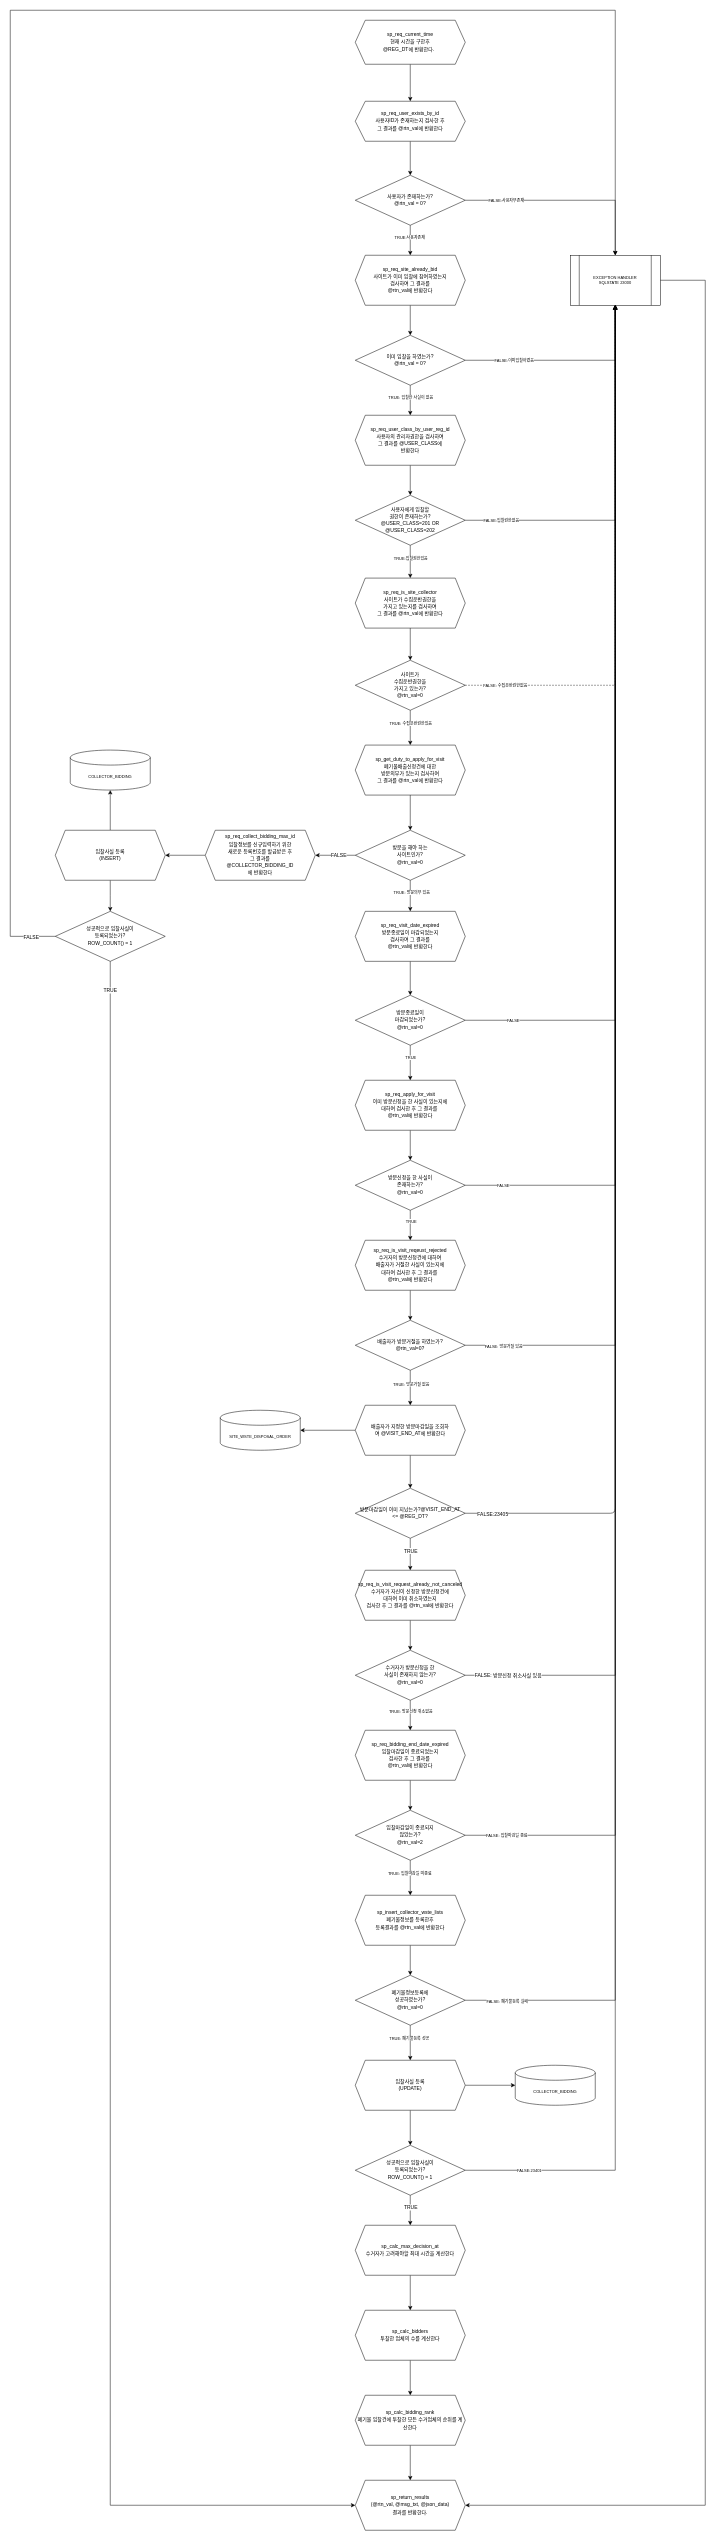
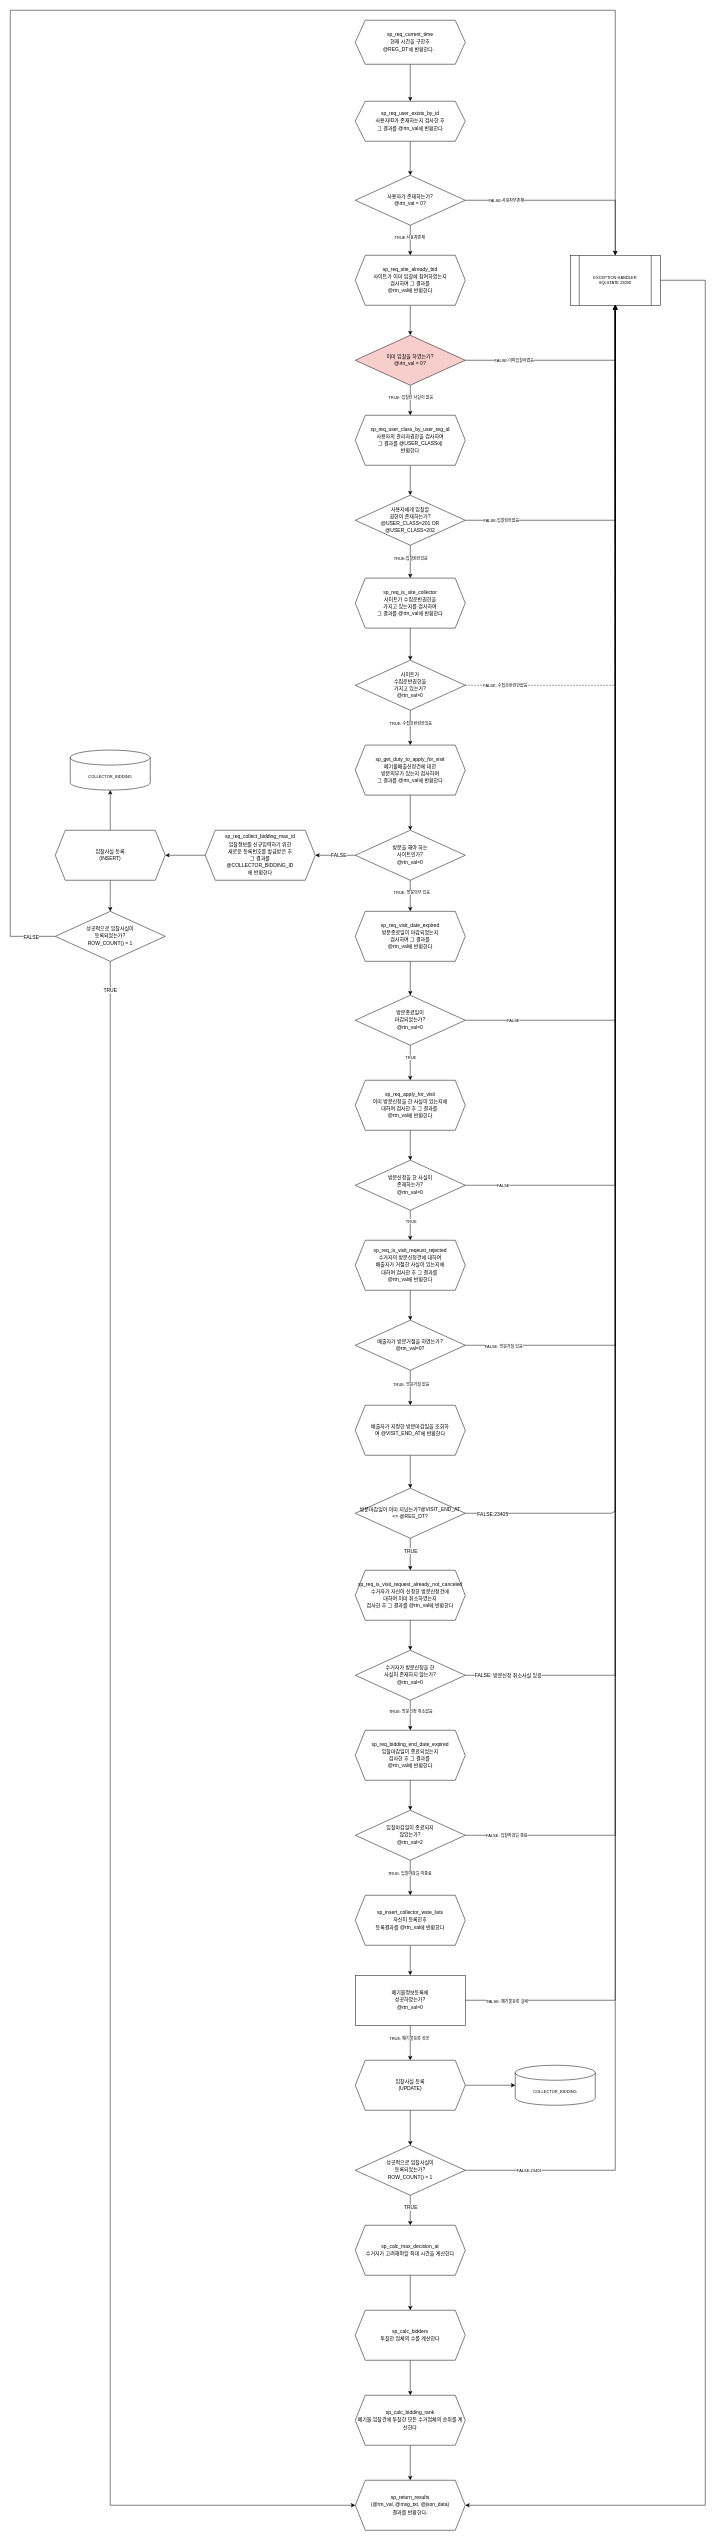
- <mxCell id="17" value="&lt;font style=&quot;font-size: 10px&quot;&gt;이미 입찰을 하였는가?&lt;br&gt;@rtn_val = 0?&lt;/font&gt;" style="rhombus;whiteSpace=wrap;html=1;shadow=0;strokeWidth=1;spacing=6;spacingTop=-4;" parent="1" vertex="1"><mxGeometry x="710" y="670" width="220" height="100" as="geometry" /></mxCell>
+ <mxCell id="17" value="&lt;font style=&quot;font-size: 10px&quot;&gt;이미 입찰을 하였는가?&lt;br&gt;@rtn_val = 0?&lt;/font&gt;" style="rhombus;whiteSpace=wrap;html=1;shadow=0;strokeWidth=1;spacing=6;spacingTop=-4;fillColor=#f8cecc;" parent="1" vertex="1"><mxGeometry x="710" y="670" width="220" height="100" as="geometry" /></mxCell>
- <mxCell id="105" value="SITE_WSTE_DISPOSAL_ORDER" style="shape=cylinder3;whiteSpace=wrap;html=1;boundedLbl=1;backgroundOutline=1;size=15;fontSize=8;" vertex="1" parent="1"><mxGeometry x="440" y="2820" width="160" height="80" as="geometry" /></mxCell>
- <mxCell id="103" value="" style="edgeStyle=none;html=1;fontSize=10;" edge="1" parent="1" source="104" target="105"><mxGeometry relative="1" as="geometry" /></mxCell>
- <mxCell id="85" value="&lt;font style=&quot;font-size: 10px&quot;&gt;sp_insert_collector_wste_lists&lt;br&gt;폐기물정보를 등록한후&lt;br&gt;등록결과를 @rtn_val에 반환한다&lt;/font&gt;" style="shape=hexagon;perimeter=hexagonPerimeter2;whiteSpace=wrap;html=1;fixedSize=1;shadow=0;strokeWidth=1;spacing=6;spacingTop=-4;" parent="1" vertex="1"><mxGeometry x="710" y="3790" width="220" height="100" as="geometry" /></mxCell>
+ <mxCell id="85" value="&lt;font style=&quot;font-size: 10px&quot;&gt;sp_insert_collector_wste_lists&lt;br&gt;자신이 등록한후&lt;br&gt;등록결과를 @rtn_val에 반환한다&lt;/font&gt;" style="shape=hexagon;perimeter=hexagonPerimeter2;whiteSpace=wrap;html=1;fixedSize=1;shadow=0;strokeWidth=1;spacing=6;spacingTop=-4;" parent="1" vertex="1"><mxGeometry x="710" y="3790" width="220" height="100" as="geometry" /></mxCell>
- <mxCell id="90" value="&lt;font style=&quot;font-size: 10px&quot;&gt;폐기물정보등록에&lt;br&gt;성공하였는가?&lt;br&gt;@rtn_val=0&lt;/font&gt;" style="rhombus;whiteSpace=wrap;html=1;shadow=0;strokeWidth=1;spacing=6;spacingTop=-4;" parent="1" vertex="1"><mxGeometry x="710" y="3950" width="220" height="100" as="geometry" /></mxCell>
+ <mxCell id="90" value="&lt;font style=&quot;font-size: 10px&quot;&gt;폐기물정보등록에&lt;br&gt;성공하였는가?&lt;br&gt;@rtn_val=0&lt;/font&gt;" style="whiteSpace=wrap;html=1;shadow=0;strokeWidth=1;spacing=6;spacingTop=-4;rounded=0;" parent="1" vertex="1"><mxGeometry x="710" y="3950" width="220" height="100" as="geometry" /></mxCell>
